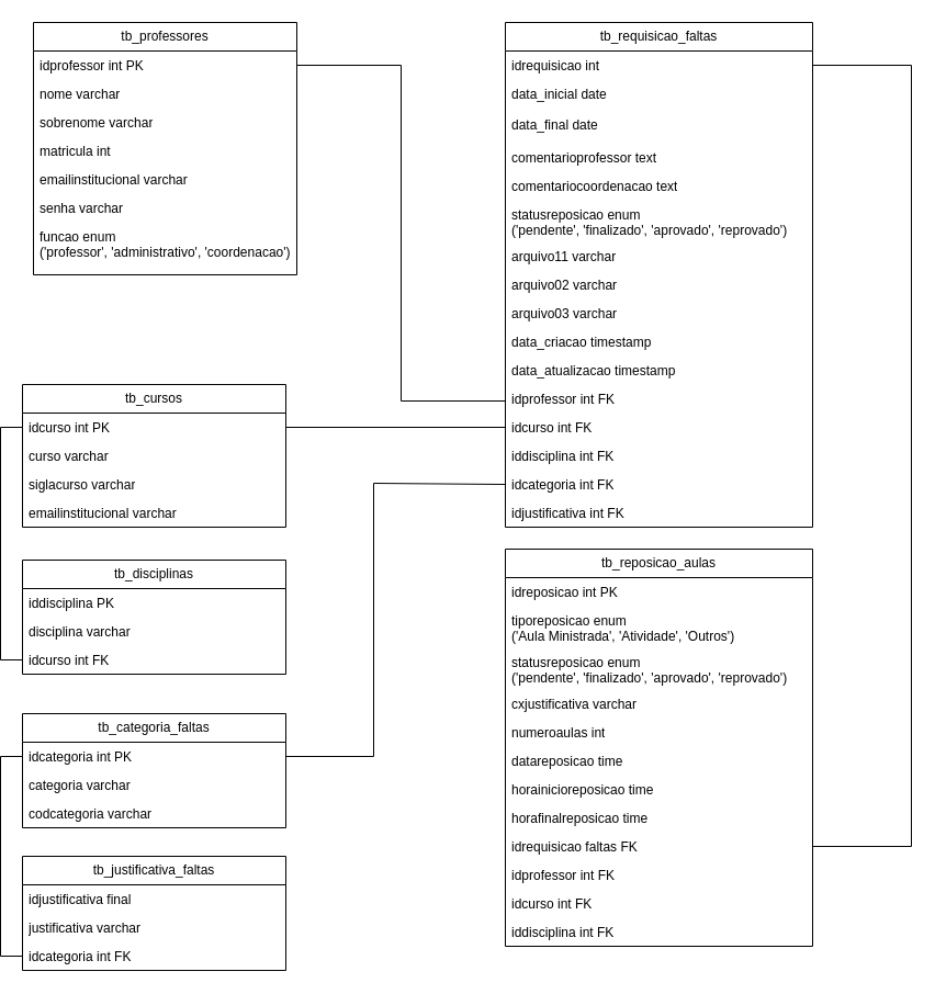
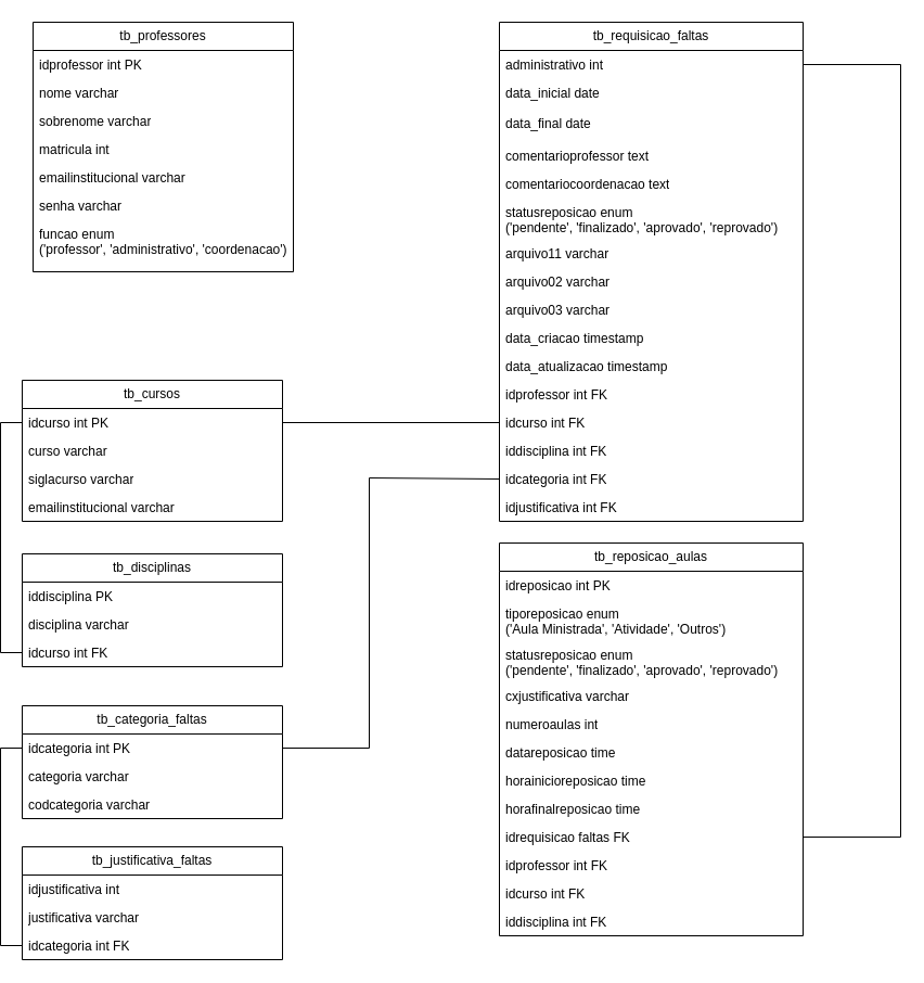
- <mxCell id="41" value="idrequisicao int" style="text;strokeColor=none;fillColor=none;align=left;verticalAlign=top;spacingLeft=4;spacingRight=4;overflow=hidden;rotatable=0;points=[[0,0.5],[1,0.5]];portConstraint=eastwest;whiteSpace=wrap;html=1;" parent="40" vertex="1"><mxGeometry y="26" width="280" height="26" as="geometry" /></mxCell>
+ <mxCell id="41" value="administrativo int" style="text;strokeColor=none;fillColor=none;align=left;verticalAlign=top;spacingLeft=4;spacingRight=4;overflow=hidden;rotatable=0;points=[[0,0.5],[1,0.5]];portConstraint=eastwest;whiteSpace=wrap;html=1;" parent="40" vertex="1"><mxGeometry y="26" width="280" height="26" as="geometry" /></mxCell>
- <mxCell id="57" style="edgeStyle=orthogonalEdgeStyle;rounded=0;orthogonalLoop=1;jettySize=auto;html=1;exitX=1;exitY=0.5;exitDx=0;exitDy=0;entryX=0;entryY=0.75;entryDx=0;entryDy=0;endArrow=none;endFill=0;" parent="1" source="3" target="40" edge="1"><mxGeometry relative="1" as="geometry" /></mxCell>
- <mxCell id="24" value="idjustificativa final" style="text;strokeColor=none;fillColor=none;align=left;verticalAlign=top;spacingLeft=4;spacingRight=4;overflow=hidden;rotatable=0;points=[[0,0.5],[1,0.5]];portConstraint=eastwest;whiteSpace=wrap;html=1;" parent="23" vertex="1"><mxGeometry y="26" width="240" height="26" as="geometry" /></mxCell>
+ <mxCell id="24" value="idjustificativa int" style="text;strokeColor=none;fillColor=none;align=left;verticalAlign=top;spacingLeft=4;spacingRight=4;overflow=hidden;rotatable=0;points=[[0,0.5],[1,0.5]];portConstraint=eastwest;whiteSpace=wrap;html=1;" parent="23" vertex="1"><mxGeometry y="26" width="240" height="26" as="geometry" /></mxCell>
